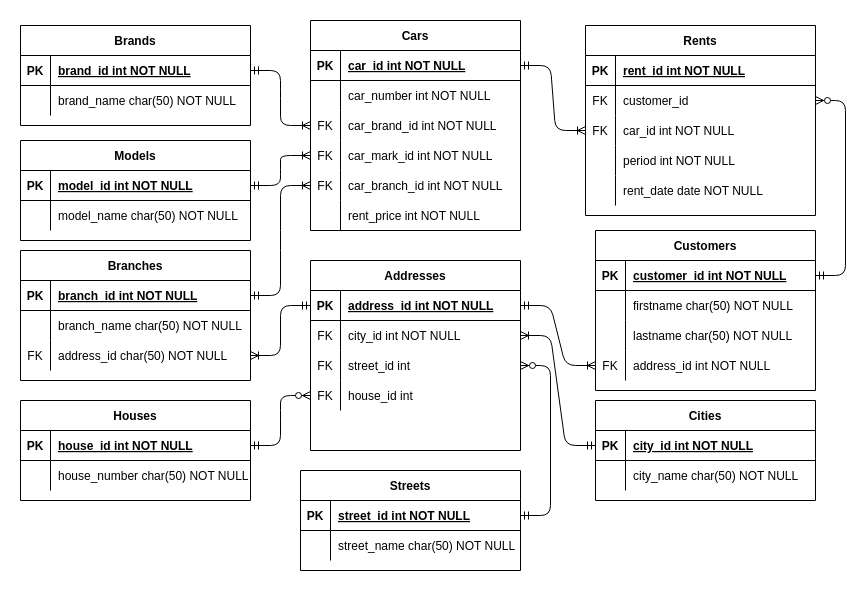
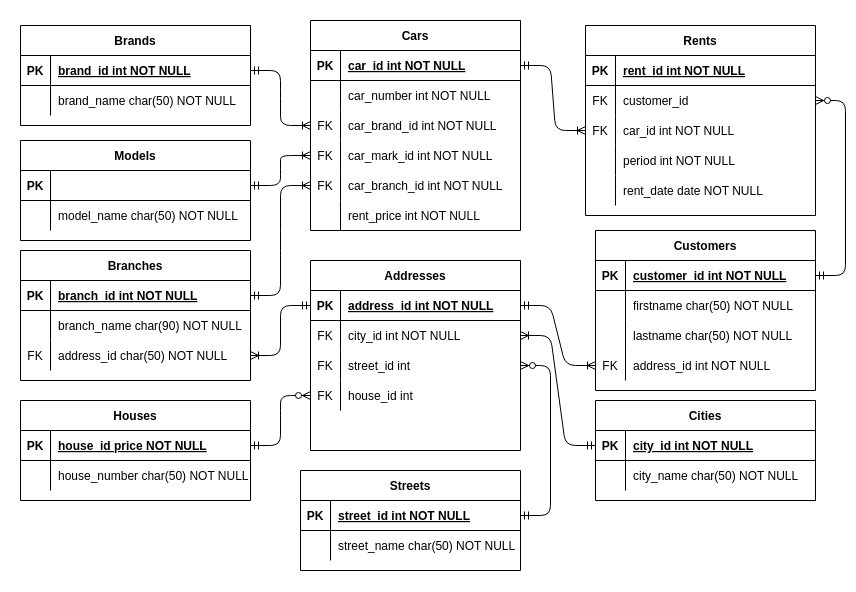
- <mxCell id="31" value="model_id int NOT NULL " style="shape=partialRectangle;overflow=hidden;connectable=0;fillColor=none;top=0;left=0;bottom=0;right=0;align=left;spacingLeft=6;fontStyle=5;" parent="29" vertex="1"><mxGeometry x="30" width="200" height="30" as="geometry" /></mxCell>
- <mxCell id="95" value="branch_name char(50) NOT NULL" style="shape=partialRectangle;overflow=hidden;connectable=0;fillColor=none;top=0;left=0;bottom=0;right=0;align=left;spacingLeft=6;" parent="93" vertex="1"><mxGeometry x="30" width="200" height="30" as="geometry" /></mxCell>
+ <mxCell id="95" value="branch_name char(90) NOT NULL" style="shape=partialRectangle;overflow=hidden;connectable=0;fillColor=none;top=0;left=0;bottom=0;right=0;align=left;spacingLeft=6;" parent="93" vertex="1"><mxGeometry x="30" width="200" height="30" as="geometry" /></mxCell>
- <mxCell id="55" value="house_id int NOT NULL " style="shape=partialRectangle;overflow=hidden;connectable=0;fillColor=none;top=0;left=0;bottom=0;right=0;align=left;spacingLeft=6;fontStyle=5;" parent="53" vertex="1"><mxGeometry x="30" width="200" height="30" as="geometry" /></mxCell>
+ <mxCell id="55" value="house_id price NOT NULL " style="shape=partialRectangle;overflow=hidden;connectable=0;fillColor=none;top=0;left=0;bottom=0;right=0;align=left;spacingLeft=6;fontStyle=5;" parent="53" vertex="1"><mxGeometry x="30" width="200" height="30" as="geometry" /></mxCell>
